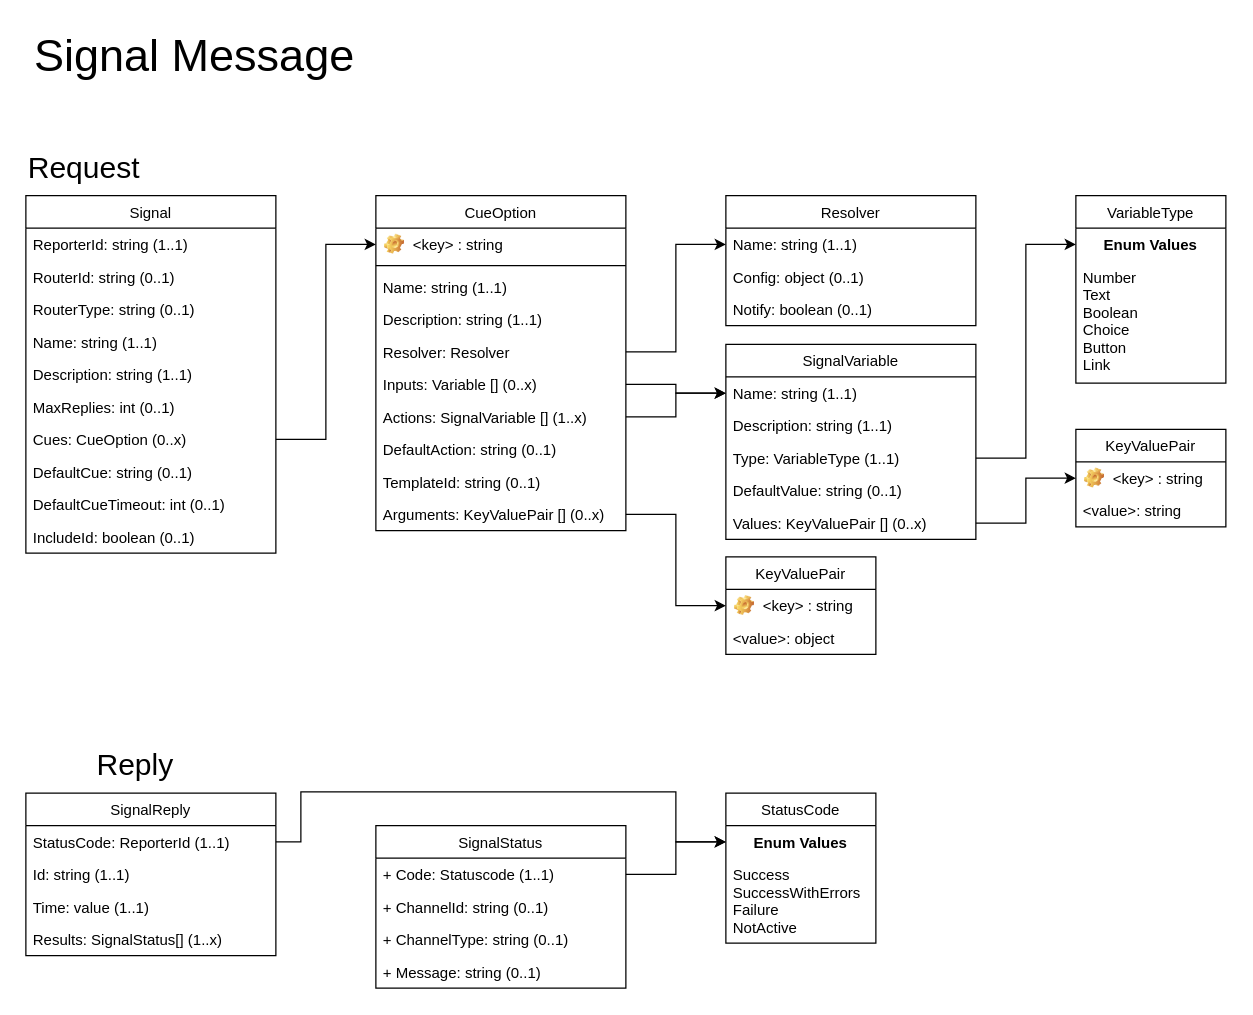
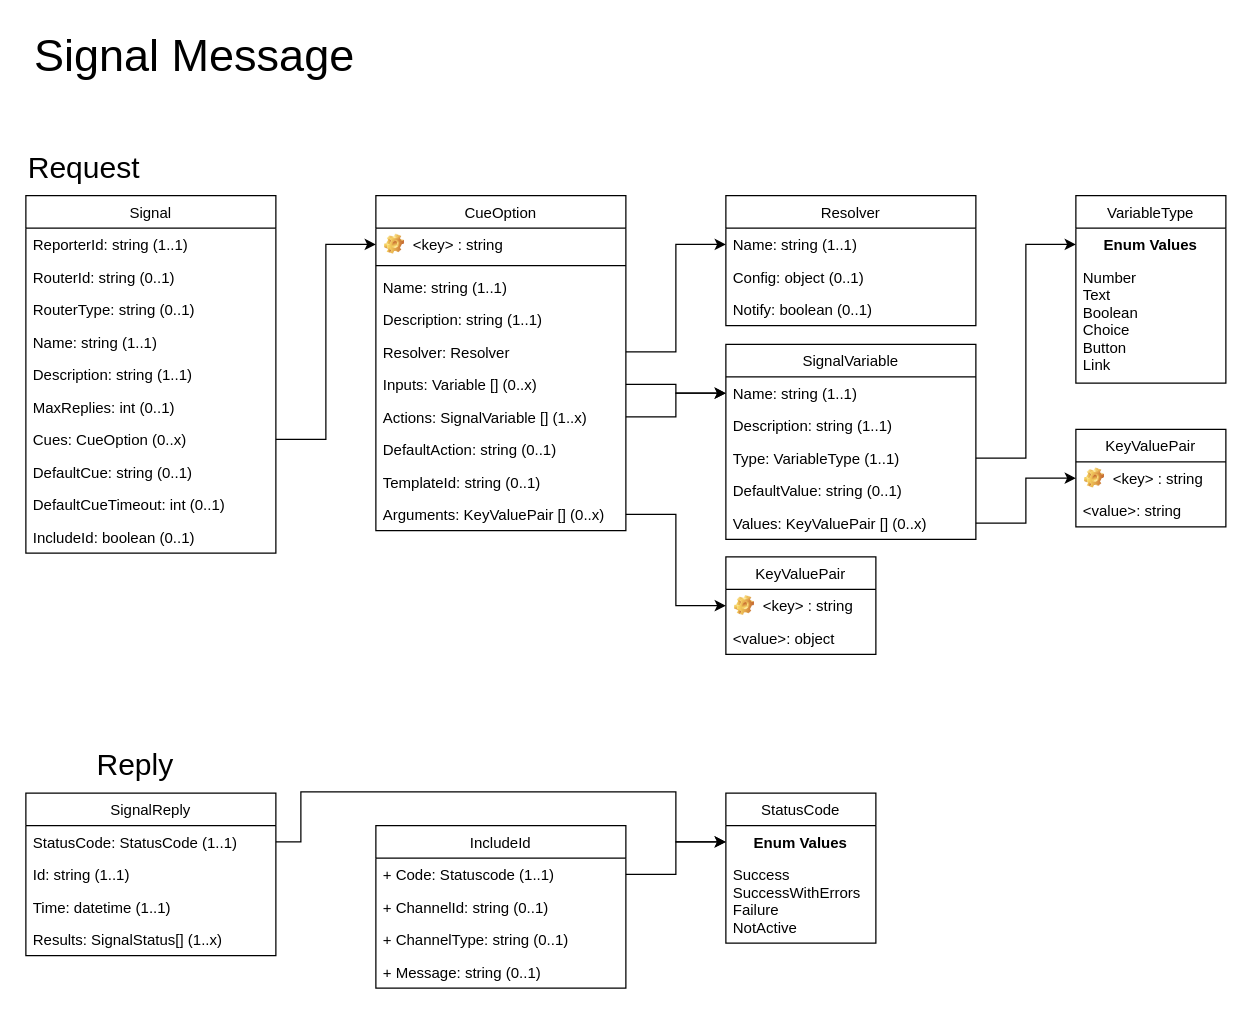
- <mxCell id="46" value="StatusCode: ReporterId (1..1)" style="text;strokeColor=none;fillColor=none;align=left;verticalAlign=top;spacingLeft=4;spacingRight=4;overflow=hidden;rotatable=0;points=[[0,0.5],[1,0.5]];portConstraint=eastwest;" parent="45" vertex="1"><mxGeometry y="26" width="200" height="26" as="geometry" /></mxCell>
+ <mxCell id="46" value="StatusCode: StatusCode (1..1)" style="text;strokeColor=none;fillColor=none;align=left;verticalAlign=top;spacingLeft=4;spacingRight=4;overflow=hidden;rotatable=0;points=[[0,0.5],[1,0.5]];portConstraint=eastwest;" parent="45" vertex="1"><mxGeometry y="26" width="200" height="26" as="geometry" /></mxCell>
- <mxCell id="50" value="SignalStatus" style="swimlane;fontStyle=0;childLayout=stackLayout;horizontal=1;startSize=26;fillColor=none;horizontalStack=0;resizeParent=1;resizeParentMax=0;resizeLast=0;collapsible=1;marginBottom=0;" parent="1" vertex="1"><mxGeometry x="300" y="660" width="200" height="130" as="geometry" /></mxCell>
+ <mxCell id="50" value="IncludeId" style="swimlane;fontStyle=0;childLayout=stackLayout;horizontal=1;startSize=26;fillColor=none;horizontalStack=0;resizeParent=1;resizeParentMax=0;resizeLast=0;collapsible=1;marginBottom=0;" parent="1" vertex="1"><mxGeometry x="300" y="660" width="200" height="130" as="geometry" /></mxCell>
- <mxCell id="48" value="Time: value (1..1)" style="text;strokeColor=none;fillColor=none;align=left;verticalAlign=top;spacingLeft=4;spacingRight=4;overflow=hidden;rotatable=0;points=[[0,0.5],[1,0.5]];portConstraint=eastwest;" parent="45" vertex="1"><mxGeometry y="78" width="200" height="26" as="geometry" /></mxCell>
+ <mxCell id="48" value="Time: datetime (1..1)" style="text;strokeColor=none;fillColor=none;align=left;verticalAlign=top;spacingLeft=4;spacingRight=4;overflow=hidden;rotatable=0;points=[[0,0.5],[1,0.5]];portConstraint=eastwest;" parent="45" vertex="1"><mxGeometry y="78" width="200" height="26" as="geometry" /></mxCell>
